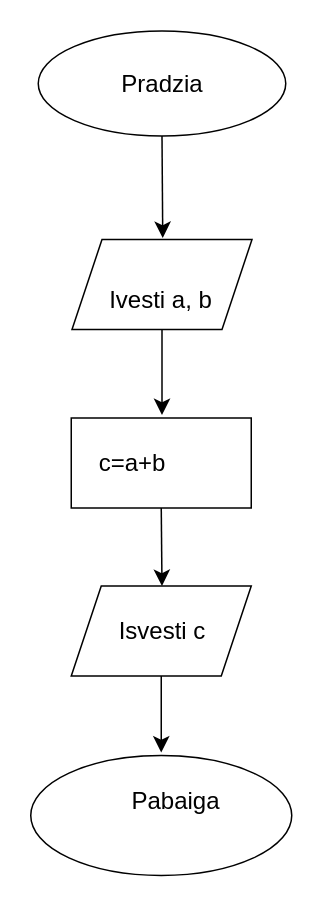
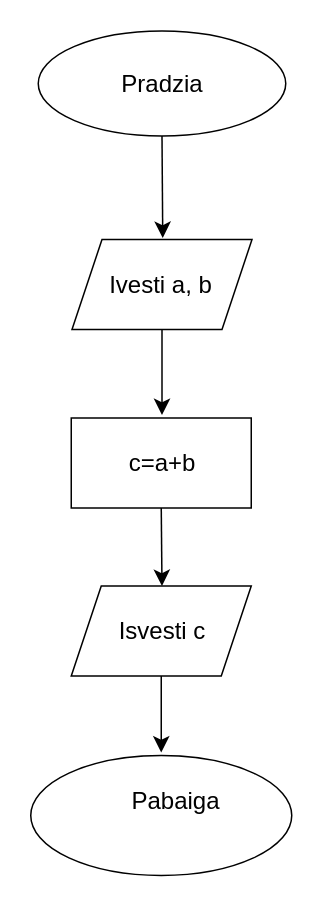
- <mxCell id="7" value="Ivesti a, b" style="text;html=1;align=center;verticalAlign=middle;whiteSpace=wrap;rounded=0;fontSize=16;" parent="1" vertex="1"><mxGeometry x="57" y="184" width="100" height="30" as="geometry" /></mxCell>
+ <mxCell id="7" value="Ivesti a, b" style="text;html=1;align=center;verticalAlign=middle;whiteSpace=wrap;rounded=0;fontSize=16;" parent="1" vertex="1"><mxGeometry x="57" y="174" width="100" height="30" as="geometry" /></mxCell>
- <mxCell id="10" value="c=a+b" style="text;html=1;align=center;verticalAlign=middle;whiteSpace=wrap;rounded=0;fontSize=16;" parent="1" vertex="1"><mxGeometry x="57.5" y="293" width="60" height="30" as="geometry" /></mxCell>
+ <mxCell id="10" value="c=a+b" style="text;html=1;align=center;verticalAlign=middle;whiteSpace=wrap;rounded=0;fontSize=16;" parent="1" vertex="1"><mxGeometry x="77.5" y="293" width="60" height="30" as="geometry" /></mxCell>
